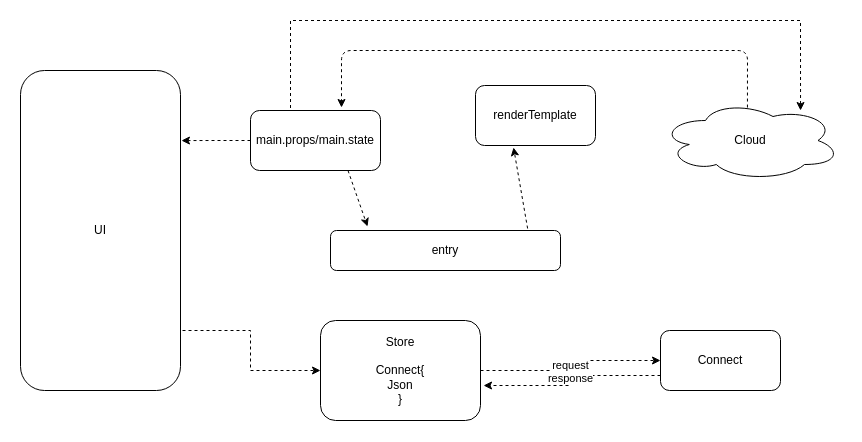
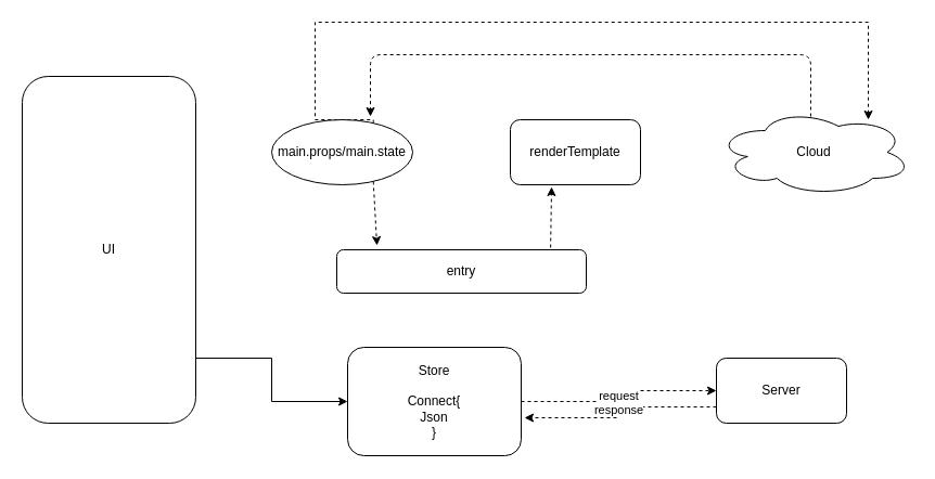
- <mxCell id="13" value="renderTemplate" style="rounded=1;whiteSpace=wrap;html=1;" parent="1" vertex="1"><mxGeometry x="475" y="85" width="120" height="60" as="geometry" /></mxCell>
+ <mxCell id="13" value="renderTemplate" style="rounded=1;whiteSpace=wrap;html=1;" parent="1" vertex="1"><mxGeometry x="470" y="110" width="120" height="60" as="geometry" /></mxCell>
- <mxCell id="10" style="edgeStyle=orthogonalEdgeStyle;rounded=0;orthogonalLoop=1;jettySize=auto;html=1;exitX=0;exitY=0.5;exitDx=0;exitDy=0;entryX=1.006;entryY=0.219;entryDx=0;entryDy=0;entryPerimeter=0;dashed=1;" parent="1" source="11" target="3" edge="1"><mxGeometry relative="1" as="geometry" /></mxCell>
- <mxCell id="11" value="main.props/main.state" style="rounded=1;whiteSpace=wrap;html=1;" parent="1" vertex="1"><mxGeometry x="250" y="110" width="130" height="60" as="geometry" /></mxCell>
+ <mxCell id="11" value="main.props/main.state" style="ellipse;whiteSpace=wrap;html=1;" parent="1" vertex="1"><mxGeometry x="250" y="110" width="130" height="60" as="geometry" /></mxCell>
- <mxCell id="12" value="entry" style="rounded=1;whiteSpace=wrap;html=1;" parent="1" vertex="1"><mxGeometry x="330" y="230" width="230" height="40" as="geometry" /></mxCell>
+ <mxCell id="12" value="entry" style="rounded=1;whiteSpace=wrap;html=1;" parent="1" vertex="1"><mxGeometry x="310" y="230" width="230" height="40" as="geometry" /></mxCell>
- <mxCell id="2" style="edgeStyle=orthogonalEdgeStyle;rounded=0;orthogonalLoop=1;jettySize=auto;html=1;exitX=1;exitY=0.5;exitDx=0;exitDy=0;entryX=0;entryY=0.5;entryDx=0;entryDy=0;dashed=1;" parent="1" source="3" target="6" edge="1"><mxGeometry relative="1" as="geometry"><Array as="points"><mxPoint x="180" y="330" /><mxPoint x="250" y="330" /><mxPoint x="250" y="370" /></Array></mxGeometry></mxCell>
+ <mxCell id="2" style="edgeStyle=orthogonalEdgeStyle;rounded=0;orthogonalLoop=1;jettySize=auto;html=1;exitX=1;exitY=0.5;exitDx=0;exitDy=0;entryX=0;entryY=0.5;entryDx=0;entryDy=0;dashed=0;" parent="1" source="3" target="6" edge="1"><mxGeometry relative="1" as="geometry"><Array as="points"><mxPoint x="180" y="330" /><mxPoint x="250" y="330" /><mxPoint x="250" y="370" /></Array></mxGeometry></mxCell>
- <mxCell id="8" value="Connect" style="rounded=1;whiteSpace=wrap;html=1;" parent="1" vertex="1"><mxGeometry x="660" y="330" width="120" height="60" as="geometry" /></mxCell>
+ <mxCell id="8" value="Server" style="rounded=1;whiteSpace=wrap;html=1;" parent="1" vertex="1"><mxGeometry x="660" y="330" width="120" height="60" as="geometry" /></mxCell>
